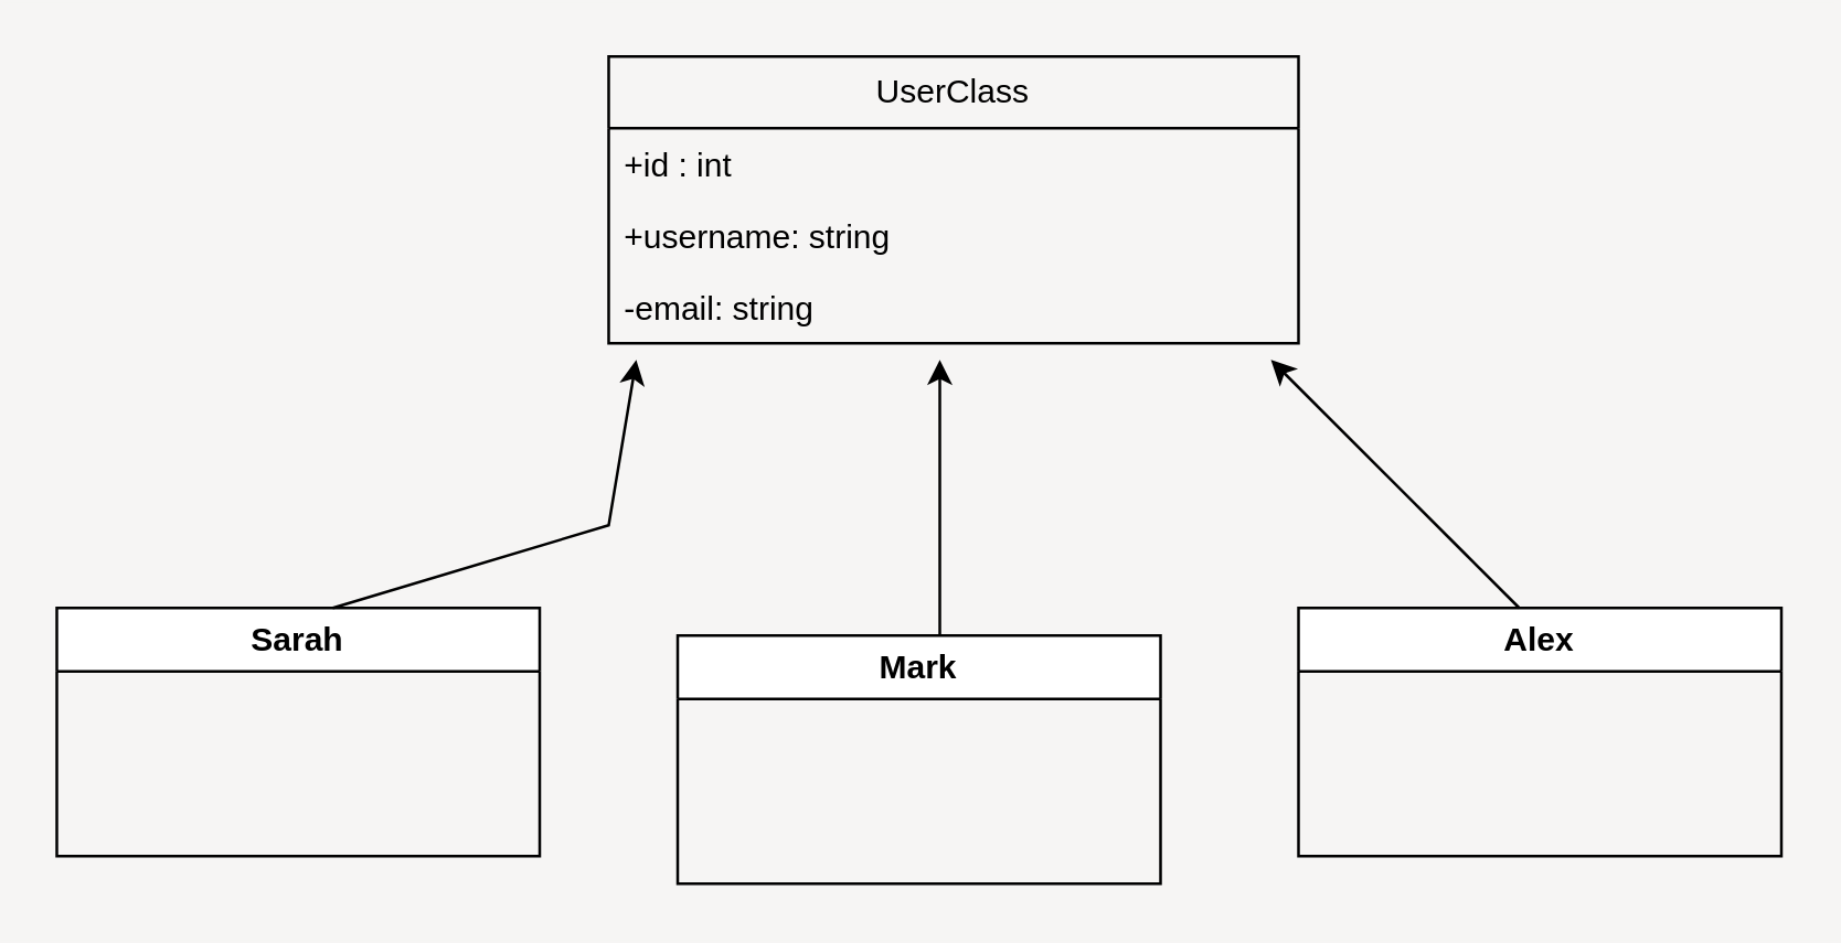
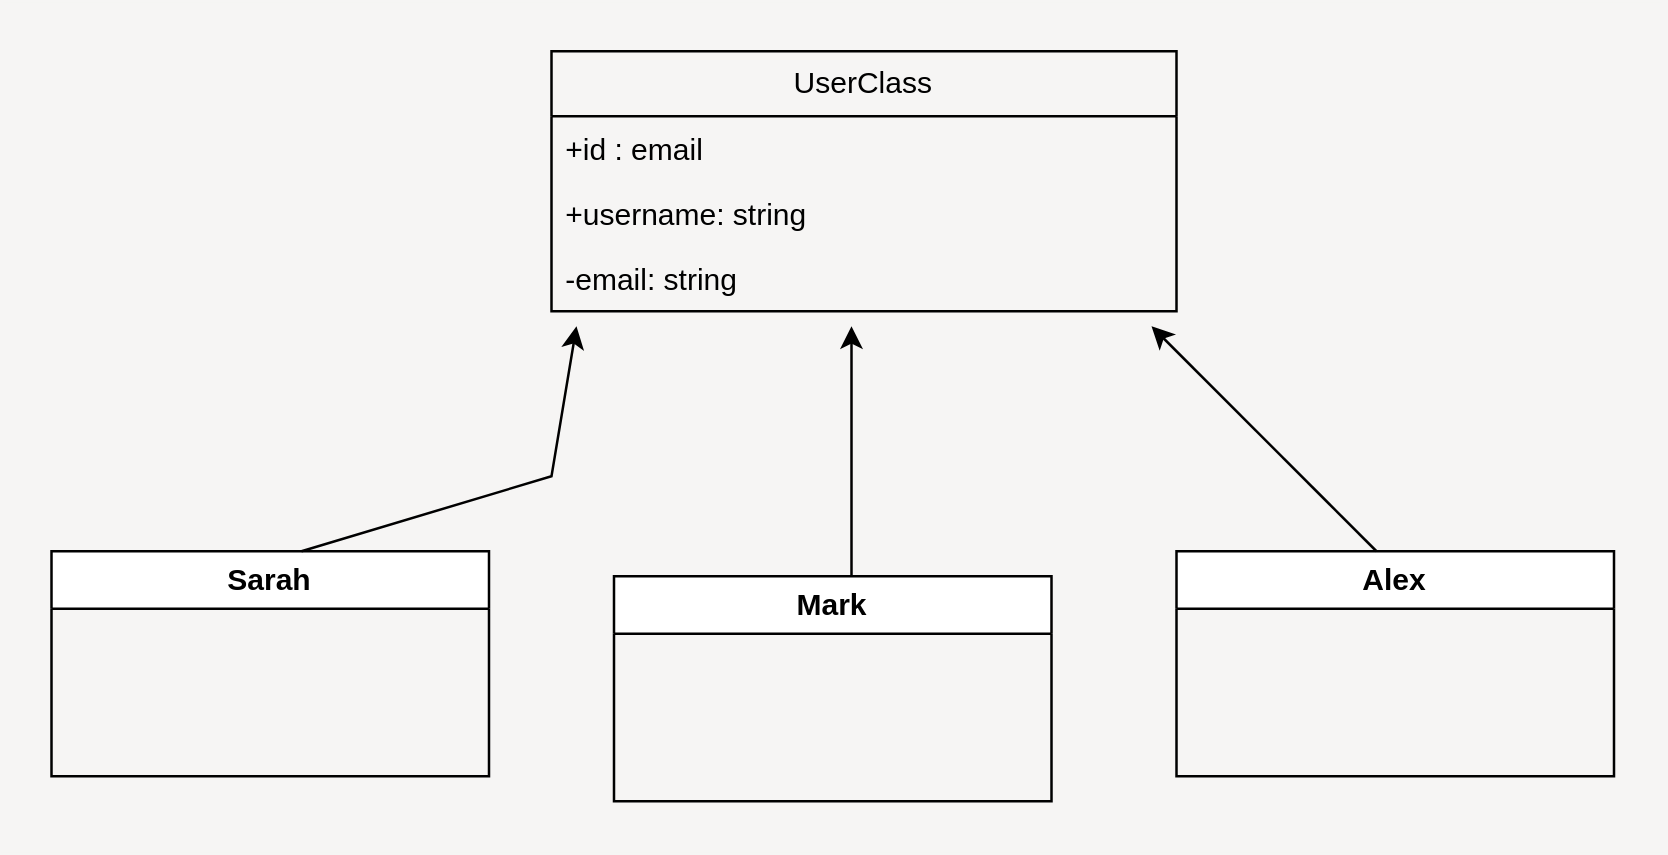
- <mxCell id="9" value="+id : int" style="text;strokeColor=none;fillColor=none;align=left;verticalAlign=top;spacingLeft=4;spacingRight=4;overflow=hidden;rotatable=0;points=[[0,0.5],[1,0.5]];portConstraint=eastwest;whiteSpace=wrap;html=1;" vertex="1" parent="8"><mxGeometry y="26" width="250" height="26" as="geometry" /></mxCell>
+ <mxCell id="9" value="+id : email" style="text;strokeColor=none;fillColor=none;align=left;verticalAlign=top;spacingLeft=4;spacingRight=4;overflow=hidden;rotatable=0;points=[[0,0.5],[1,0.5]];portConstraint=eastwest;whiteSpace=wrap;html=1;" vertex="1" parent="8"><mxGeometry y="26" width="250" height="26" as="geometry" /></mxCell>
